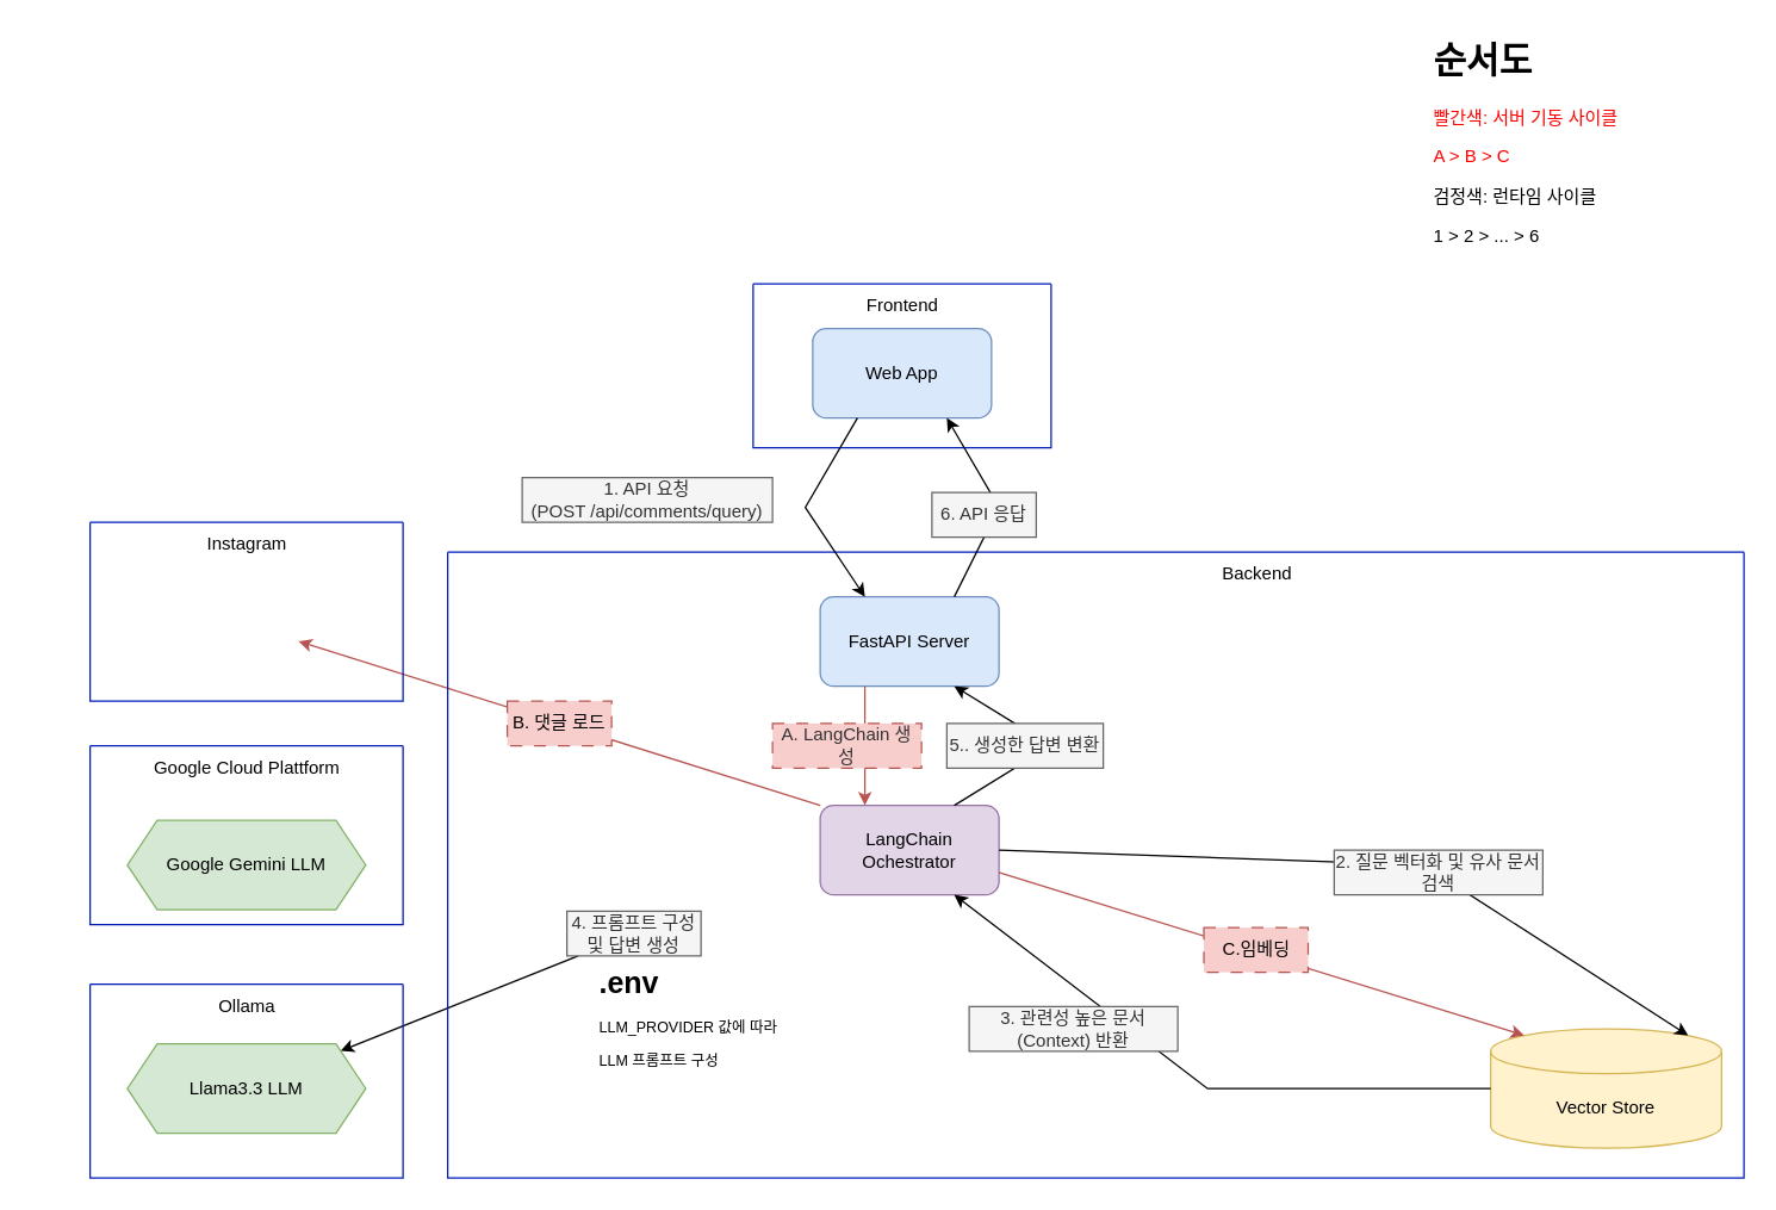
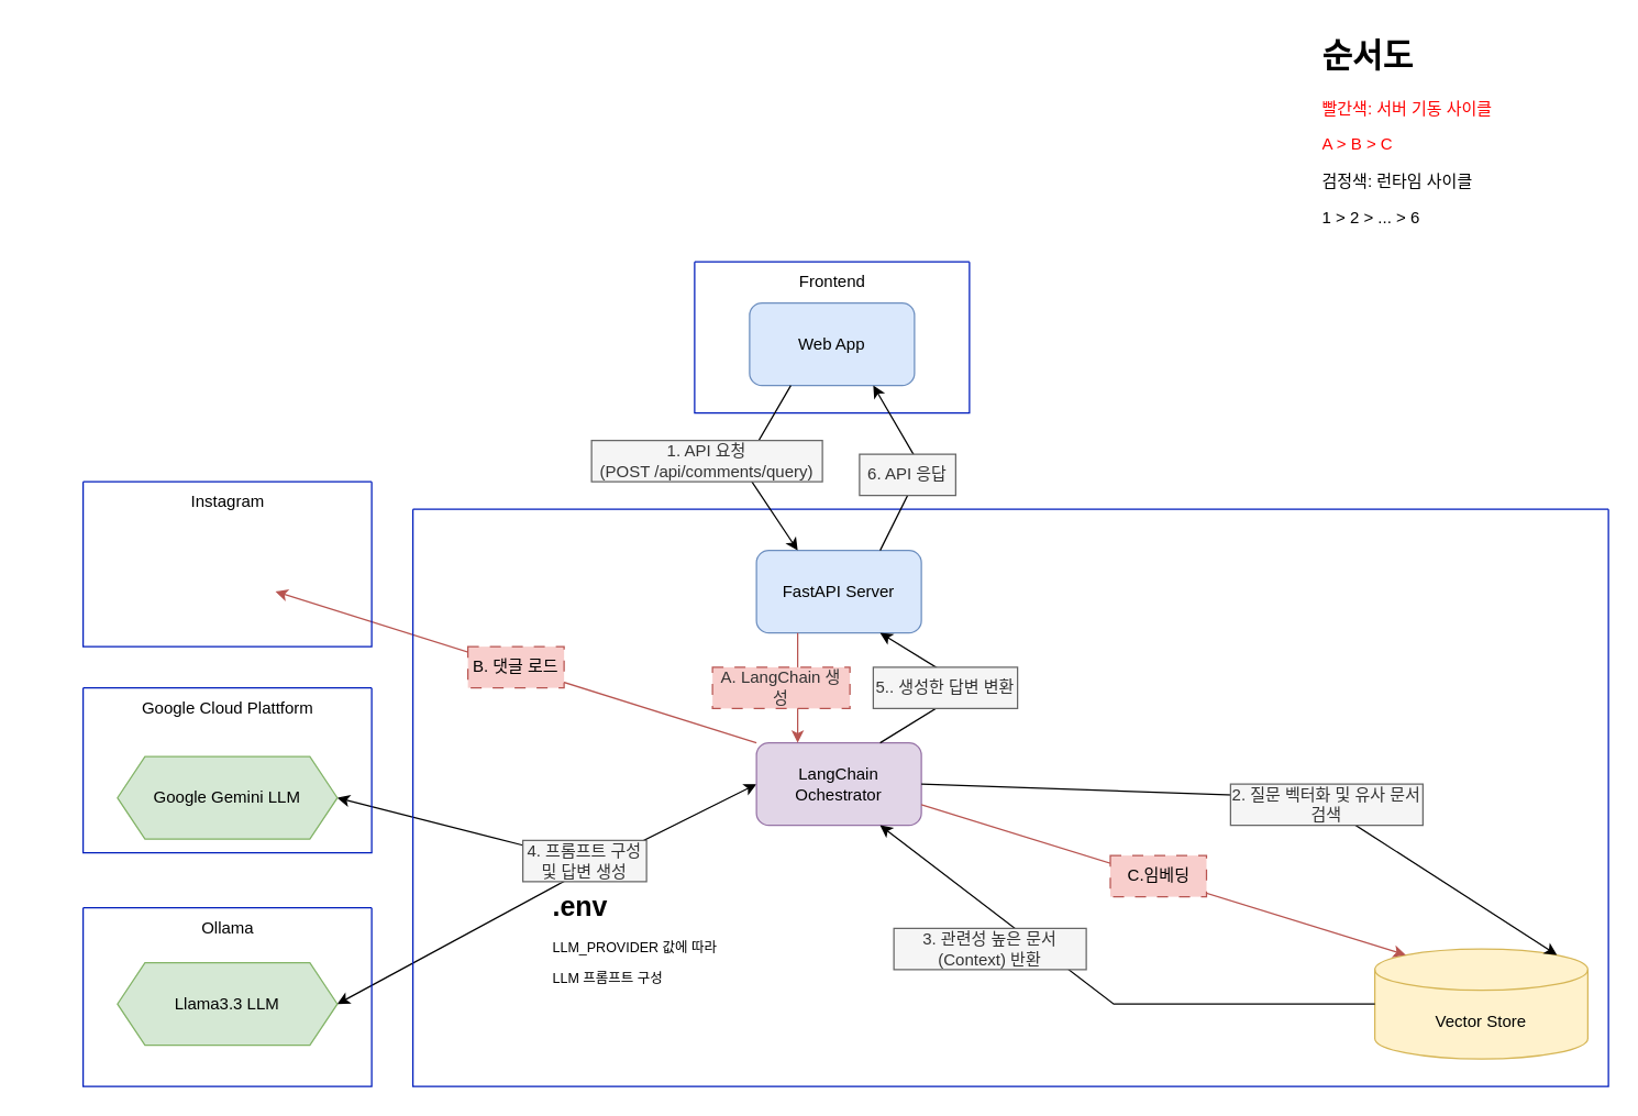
- <mxCell id="38" value="1. API 요청&lt;br&gt;(POST /api/comments/query)" style="text;html=1;align=center;verticalAlign=middle;whiteSpace=wrap;rounded=0;fillColor=#f5f5f5;fontColor=#333333;strokeColor=#666666;" parent="1" vertex="1"><mxGeometry x="350" y="320" width="168" height="30" as="geometry" /></mxCell>
+ <mxCell id="38" value="1. API 요청&lt;br&gt;(POST /api/comments/query)" style="text;html=1;align=center;verticalAlign=middle;whiteSpace=wrap;rounded=0;fillColor=#f5f5f5;fontColor=#333333;strokeColor=#666666;" parent="1" vertex="1"><mxGeometry x="430" y="320" width="168" height="30" as="geometry" /></mxCell>
- <mxCell id="11" value="Backend" style="text;html=1;align=center;verticalAlign=middle;resizable=0;points=[];autosize=1;strokeColor=none;fillColor=none;" parent="9" vertex="1"><mxGeometry x="507.5" width="70" height="30" as="geometry" /></mxCell>
- <mxCell id="3" value="" style="endArrow=classic;html=1;rounded=0;" parent="1" source="23" target="35" edge="1"><mxGeometry width="50" height="50" relative="1" as="geometry"><mxPoint x="340" y="730" as="sourcePoint" /><mxPoint x="780" y="380" as="targetPoint" /></mxGeometry></mxCell>
+ <mxCell id="3" value="" style="endArrow=classic;html=1;rounded=0;entryX=1;entryY=0.5;entryDx=0;entryDy=0;" parent="1" source="23" target="32" edge="1"><mxGeometry width="50" height="50" relative="1" as="geometry"><mxPoint x="340" y="730" as="sourcePoint" /><mxPoint x="780" y="380" as="targetPoint" /></mxGeometry></mxCell>
+ <mxCell id="4" value="" style="endArrow=classic;html=1;rounded=0;exitX=0;exitY=0.5;exitDx=0;exitDy=0;entryX=1;entryY=0.5;entryDx=0;entryDy=0;startArrow=classic;startFill=1;" parent="1" source="12" target="35" edge="1"><mxGeometry width="50" height="50" relative="1" as="geometry"><mxPoint x="580" y="450" as="sourcePoint" /><mxPoint x="630" y="400" as="targetPoint" /><Array as="points"><mxPoint x="430" y="630" /></Array></mxGeometry></mxCell>
